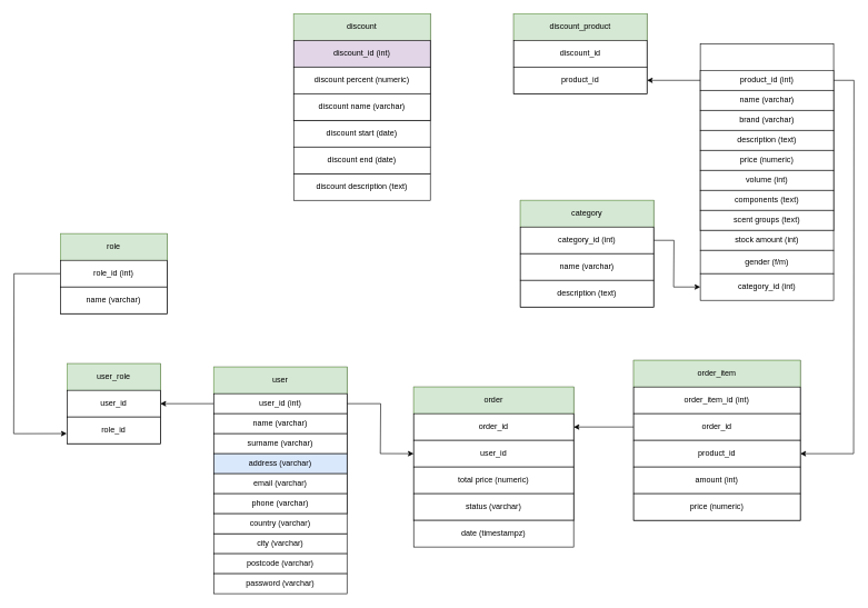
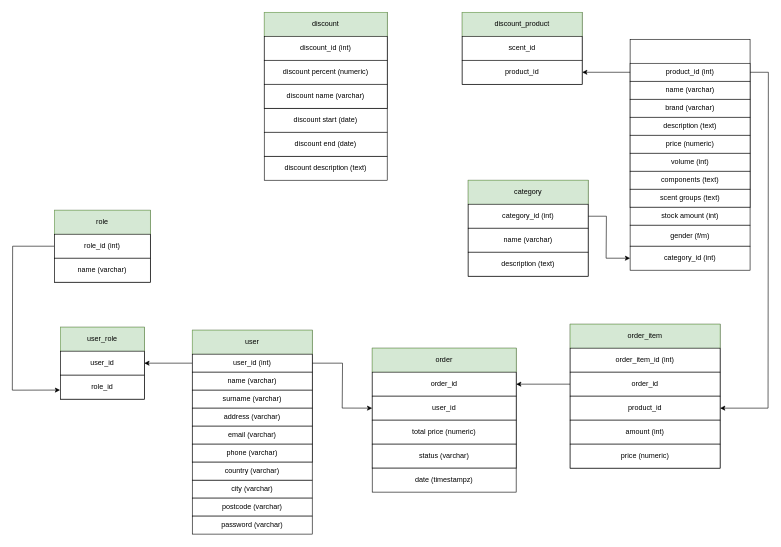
- <mxCell id="61" value="discount_id (int)" style="rounded=0;whiteSpace=wrap;html=1;fillColor=#e1d5e7;" parent="1" vertex="1"><mxGeometry x="440" y="60" width="205" height="40" as="geometry" /></mxCell>
+ <mxCell id="61" value="discount_id (int)" style="rounded=0;whiteSpace=wrap;html=1;" parent="1" vertex="1"><mxGeometry x="440" y="60" width="205" height="40" as="geometry" /></mxCell>
- <mxCell id="71" value="discount_id" style="rounded=0;whiteSpace=wrap;html=1;" parent="1" vertex="1"><mxGeometry x="770" y="60" width="200" height="40" as="geometry" /></mxCell>
+ <mxCell id="71" value="scent_id" style="rounded=0;whiteSpace=wrap;html=1;" parent="1" vertex="1"><mxGeometry x="770" y="60" width="200" height="40" as="geometry" /></mxCell>
- <mxCell id="21" value="address&amp;nbsp;(varchar)" style="rounded=0;whiteSpace=wrap;html=1;fillColor=#dae8fc;" parent="1" vertex="1"><mxGeometry x="320" y="680" width="200" height="30" as="geometry" /></mxCell>
+ <mxCell id="21" value="address&amp;nbsp;(varchar)" style="rounded=0;whiteSpace=wrap;html=1;" parent="1" vertex="1"><mxGeometry x="320" y="680" width="200" height="30" as="geometry" /></mxCell>
